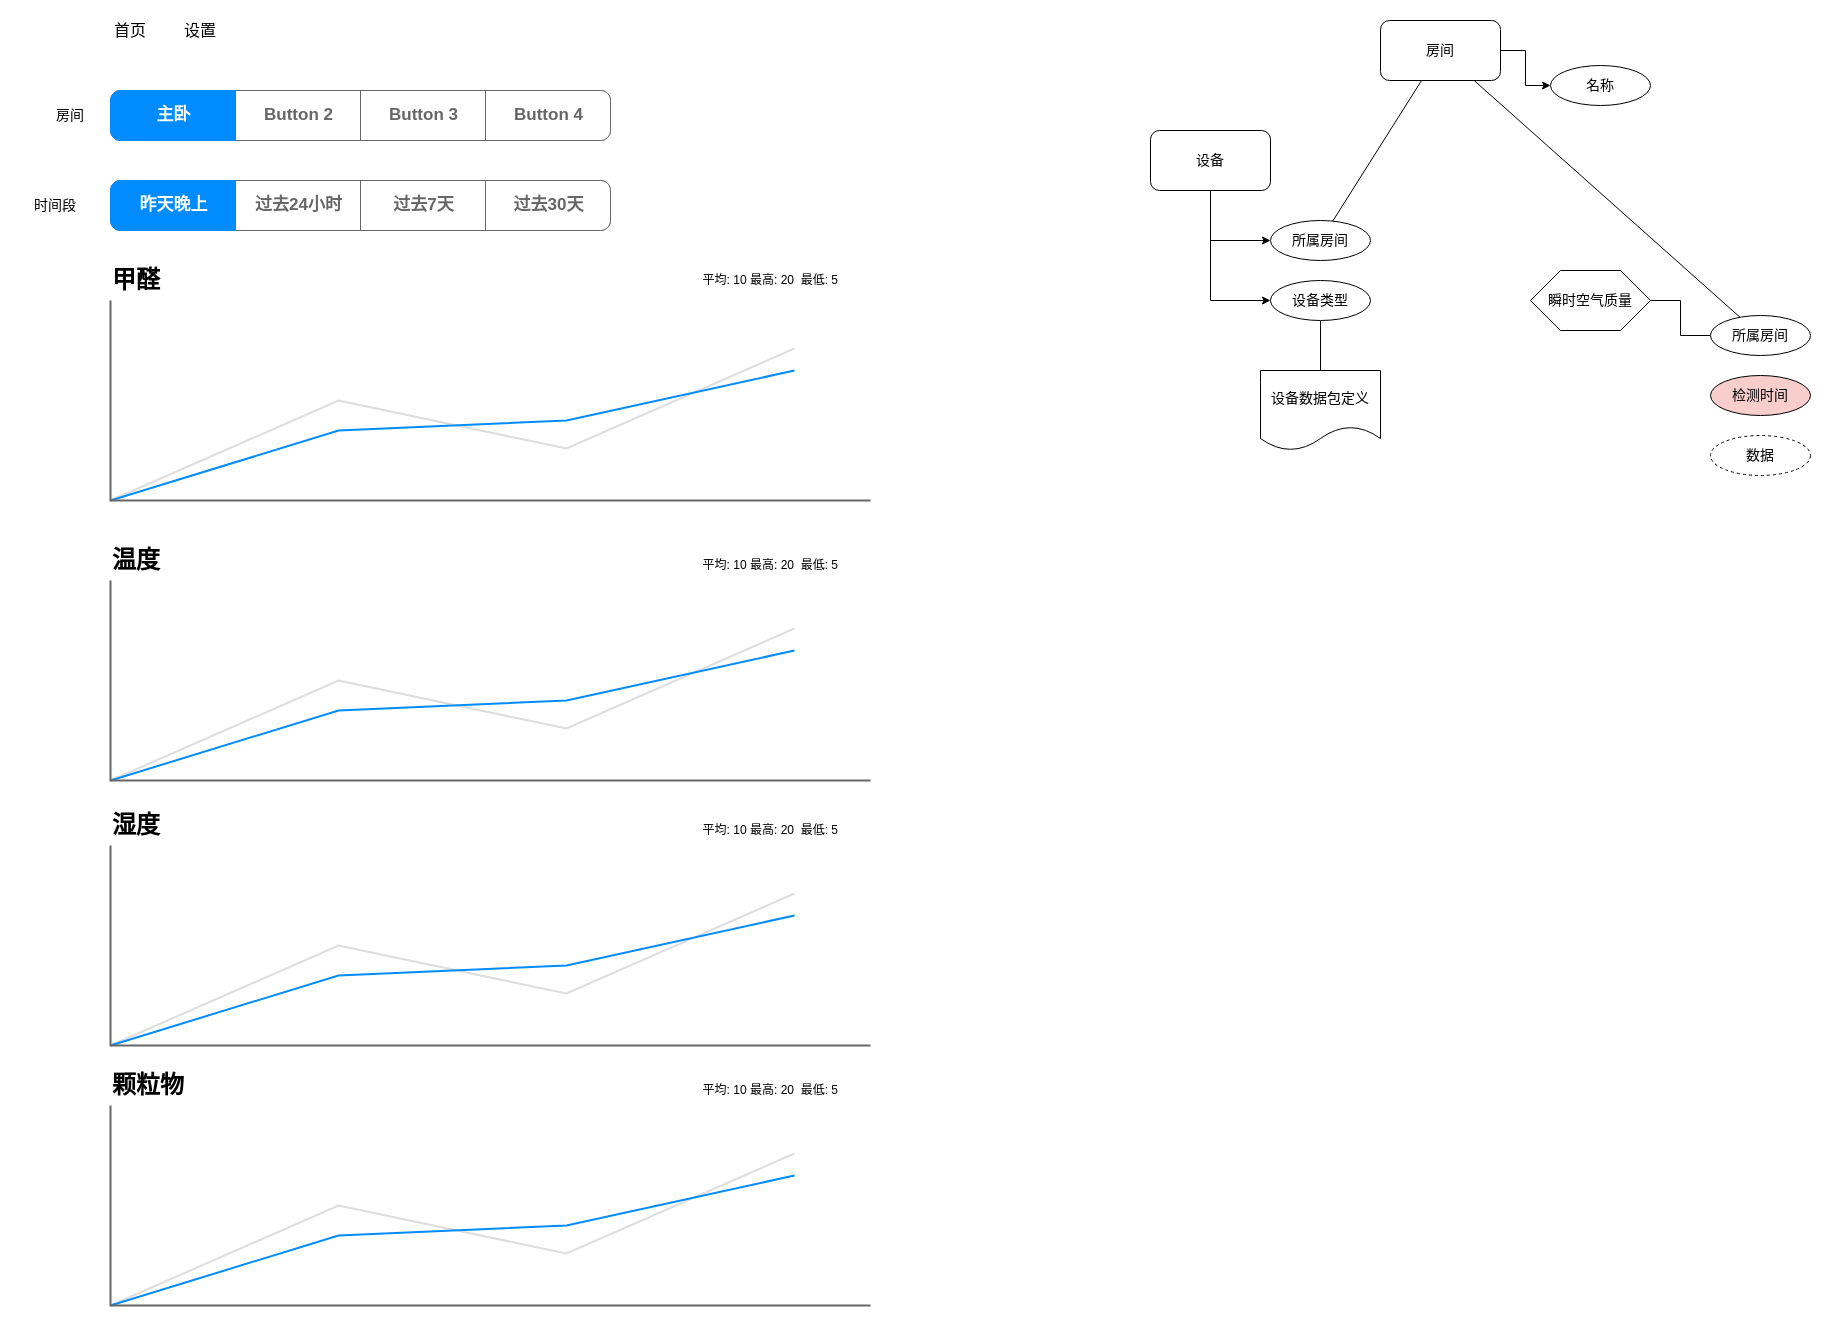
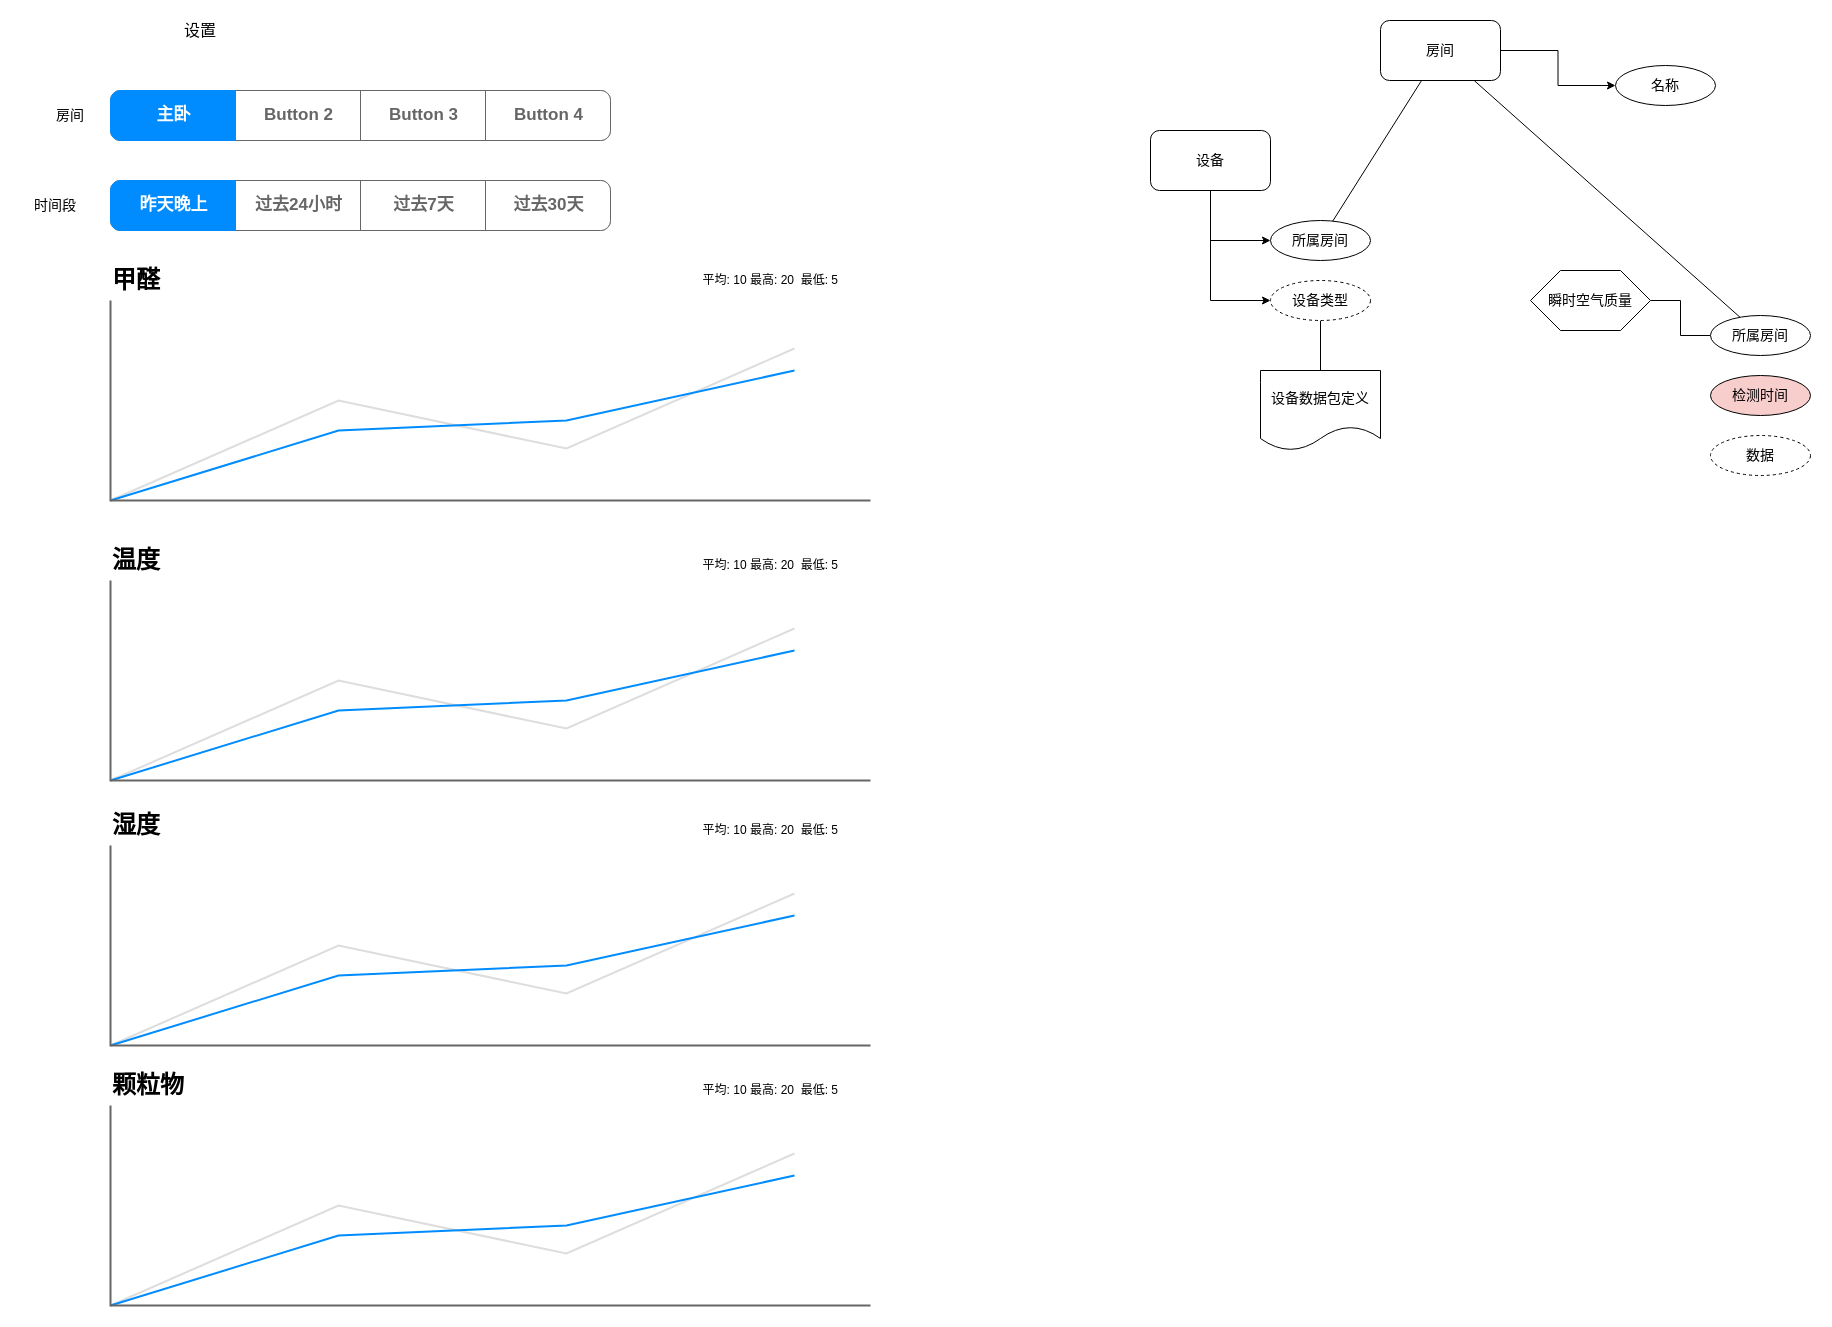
- <mxCell id="43" value="首页" style="text;html=1;strokeColor=none;fillColor=none;align=center;verticalAlign=middle;whiteSpace=wrap;rounded=0;fontSize=16;" vertex="1" parent="1"><mxGeometry x="110" y="20" width="40" height="20" as="geometry" /></mxCell>
- <mxCell id="28" value="名称" style="ellipse;whiteSpace=wrap;html=1;align=center;fontSize=14;" vertex="1" parent="1"><mxGeometry x="1550" y="65" width="100" height="40" as="geometry" /></mxCell>
+ <mxCell id="28" value="名称" style="ellipse;whiteSpace=wrap;html=1;align=center;fontSize=14;" vertex="1" parent="1"><mxGeometry x="1615" y="65" width="100" height="40" as="geometry" /></mxCell>
- <mxCell id="35" value="设备类型" style="ellipse;whiteSpace=wrap;html=1;align=center;fontSize=14;" vertex="1" parent="1"><mxGeometry x="1270" y="280" width="100" height="40" as="geometry" /></mxCell>
+ <mxCell id="35" value="设备类型" style="ellipse;whiteSpace=wrap;html=1;align=center;fontSize=14;dashed=1;" vertex="1" parent="1"><mxGeometry x="1270" y="280" width="100" height="40" as="geometry" /></mxCell>
